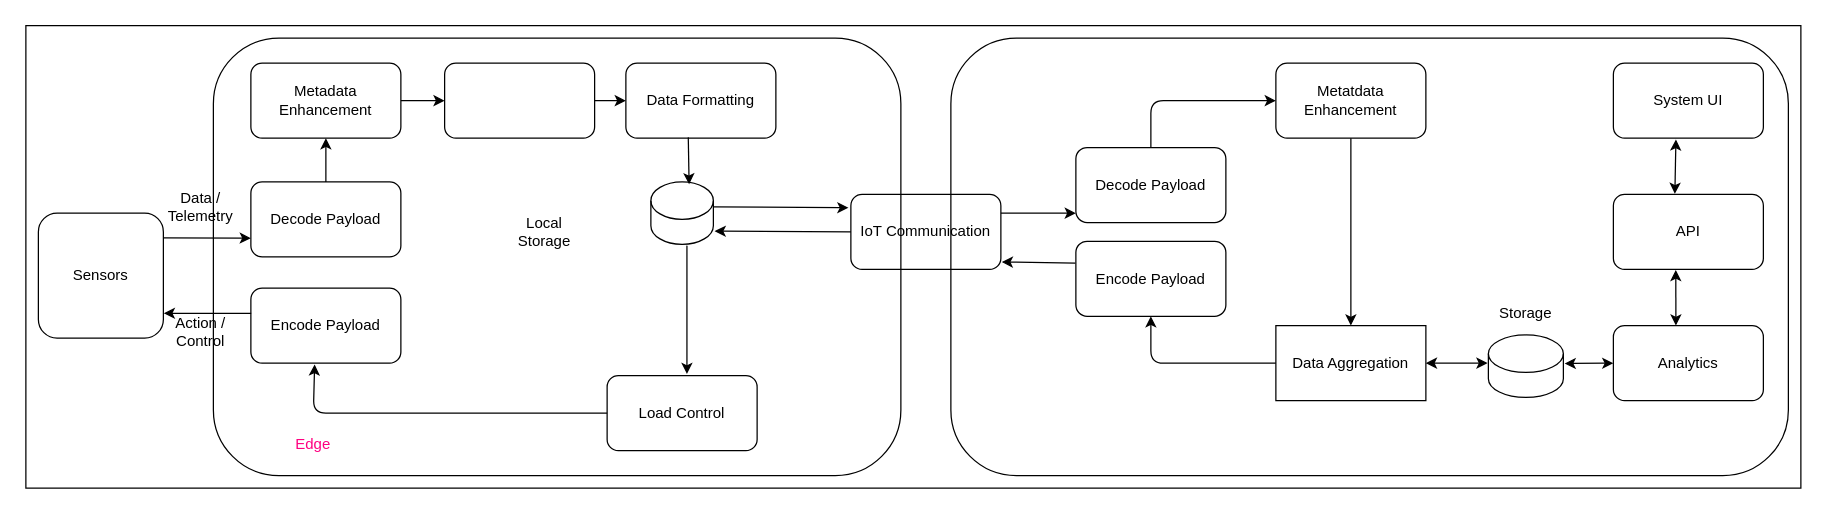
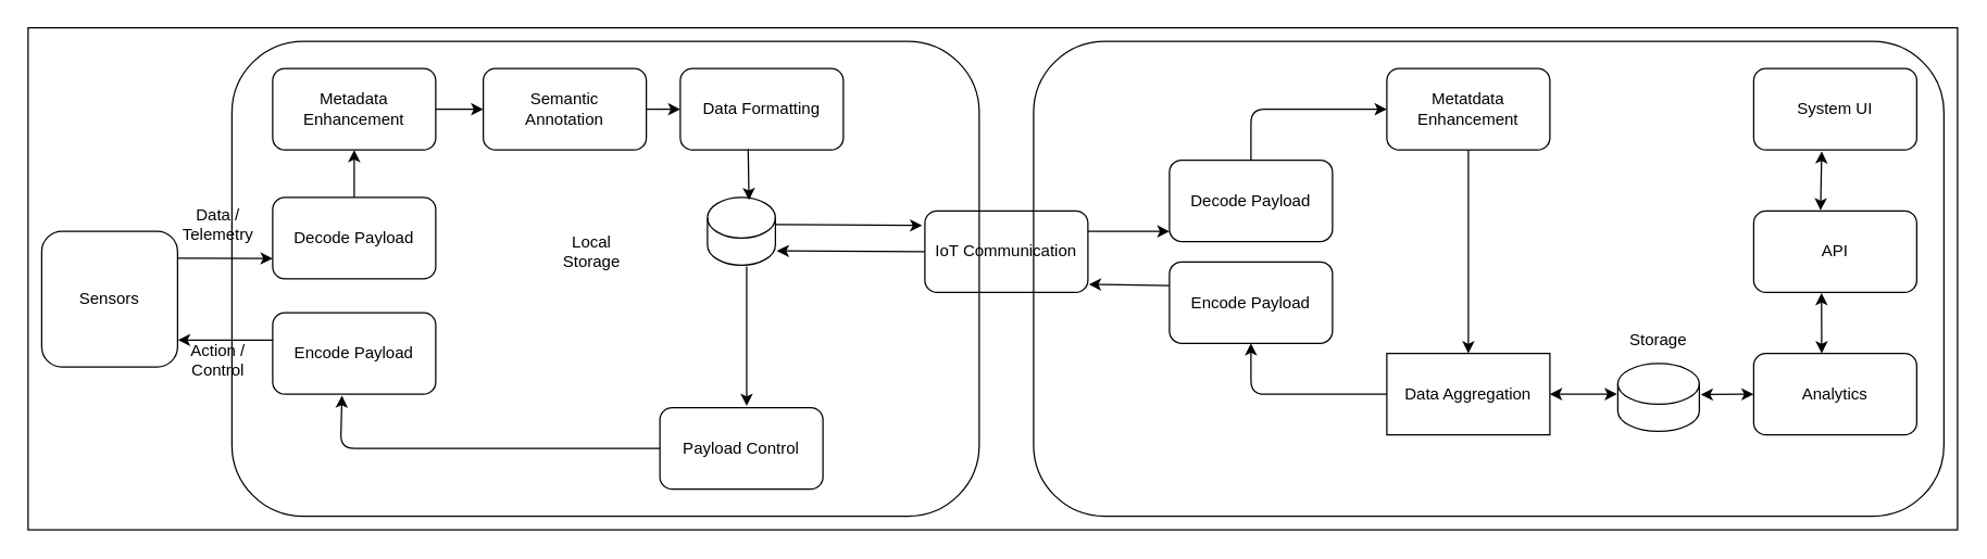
+ <mxCell id="15" value="Semantic Annotation" style="text;html=1;strokeColor=none;fillColor=none;align=center;verticalAlign=middle;whiteSpace=wrap;rounded=0;" parent="1" vertex="1"><mxGeometry x="365" y="65" width="100" height="30" as="geometry" /></mxCell>
- <mxCell id="17" value="Load Control" style="rounded=1;whiteSpace=wrap;html=1;fillColor=none;" parent="1" vertex="1"><mxGeometry x="485" y="300" width="120" height="60" as="geometry" /></mxCell>
+ <mxCell id="17" value="Payload Control" style="rounded=1;whiteSpace=wrap;html=1;fillColor=none;" parent="1" vertex="1"><mxGeometry x="485" y="300" width="120" height="60" as="geometry" /></mxCell>
- <mxCell id="42" value="&lt;font color=&quot;#ff0080&quot;&gt;Edge&lt;/font&gt;" style="text;html=1;strokeColor=none;fillColor=none;align=center;verticalAlign=middle;whiteSpace=wrap;rounded=0;" vertex="1" parent="1"><mxGeometry x="220" y="340" width="60" height="30" as="geometry" /></mxCell>
